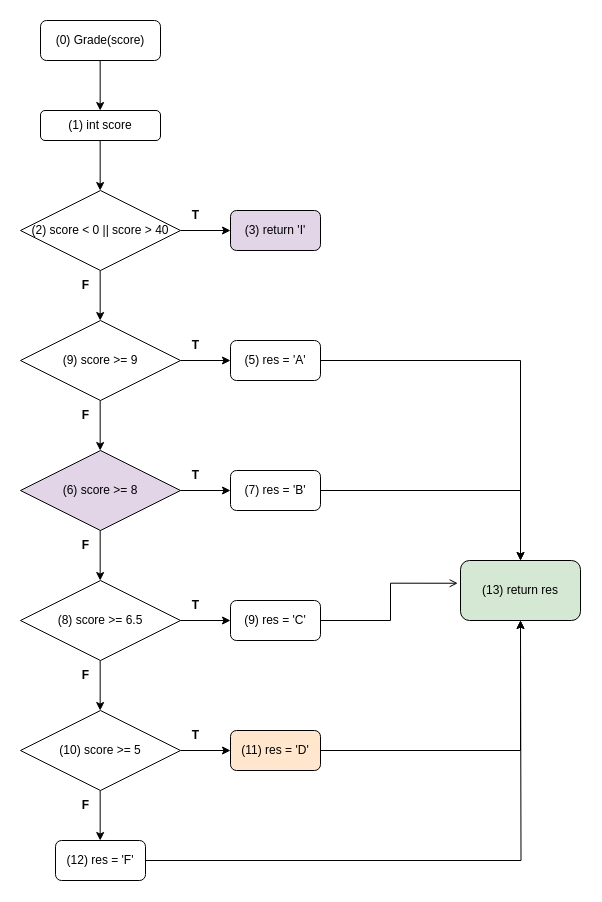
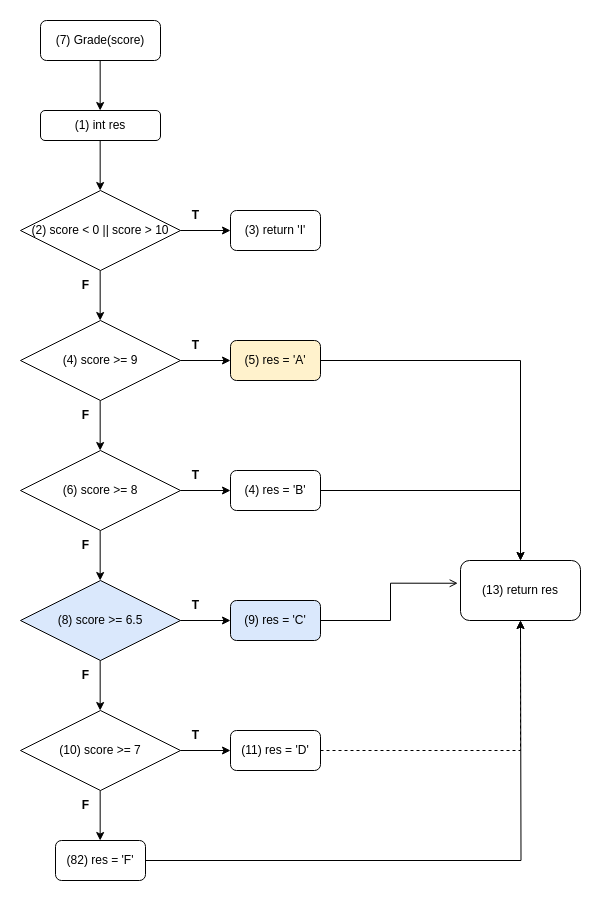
- <mxCell id="2" value="&lt;span id=&quot;selected_text&quot;&gt;&lt;/span&gt;&lt;span id=&quot;selected_text&quot;&gt;&lt;/span&gt;&lt;span id=&quot;selected_text&quot;&gt;&lt;/span&gt;&lt;span id=&quot;selected_text&quot;&gt;&lt;/span&gt;(0) Grade(score)" style="rounded=1;whiteSpace=wrap;html=1;fontSize=12;glass=0;strokeWidth=1;shadow=0;" parent="1" vertex="1"><mxGeometry x="40" y="20" width="120" height="40" as="geometry" /></mxCell>
+ <mxCell id="2" value="&lt;span id=&quot;selected_text&quot;&gt;&lt;/span&gt;&lt;span id=&quot;selected_text&quot;&gt;&lt;/span&gt;&lt;span id=&quot;selected_text&quot;&gt;&lt;/span&gt;&lt;span id=&quot;selected_text&quot;&gt;&lt;/span&gt;(7) Grade(score)" style="rounded=1;whiteSpace=wrap;html=1;fontSize=12;glass=0;strokeWidth=1;shadow=0;" parent="1" vertex="1"><mxGeometry x="40" y="20" width="120" height="40" as="geometry" /></mxCell>
- <mxCell id="4" value="&lt;span id=&quot;selected_text&quot;&gt;&lt;/span&gt;&lt;span id=&quot;selected_text&quot;&gt;&lt;/span&gt;&lt;span id=&quot;selected_text&quot;&gt;&lt;/span&gt;(1) int score" style="rounded=1;whiteSpace=wrap;html=1;" vertex="1" parent="1"><mxGeometry x="40" y="110" width="120" height="30" as="geometry" /></mxCell>
+ <mxCell id="4" value="&lt;span id=&quot;selected_text&quot;&gt;&lt;/span&gt;&lt;span id=&quot;selected_text&quot;&gt;&lt;/span&gt;&lt;span id=&quot;selected_text&quot;&gt;&lt;/span&gt;(1) int res" style="rounded=1;whiteSpace=wrap;html=1;" vertex="1" parent="1"><mxGeometry x="40" y="110" width="120" height="30" as="geometry" /></mxCell>
- <mxCell id="6" value="&lt;span id=&quot;selected_text&quot;&gt;&lt;/span&gt;&lt;span id=&quot;selected_text&quot;&gt;&lt;/span&gt;(2) score &amp;lt; 0 || score &amp;gt; 40" style="rhombus;whiteSpace=wrap;html=1;" vertex="1" parent="1"><mxGeometry x="20" y="190" width="160" height="80" as="geometry" /></mxCell>
+ <mxCell id="6" value="&lt;span id=&quot;selected_text&quot;&gt;&lt;/span&gt;&lt;span id=&quot;selected_text&quot;&gt;&lt;/span&gt;(2) score &amp;lt; 0 || score &amp;gt; 10" style="rhombus;whiteSpace=wrap;html=1;" vertex="1" parent="1"><mxGeometry x="20" y="190" width="160" height="80" as="geometry" /></mxCell>
- <mxCell id="8" value="&lt;span id=&quot;selected_text&quot;&gt;&lt;/span&gt;&lt;span id=&quot;selected_text&quot;&gt;&lt;/span&gt;&lt;span id=&quot;selected_text&quot;&gt;&lt;/span&gt;&lt;span id=&quot;selected_text&quot;&gt;&lt;/span&gt;&lt;span id=&quot;selected_text&quot;&gt;&lt;/span&gt;&lt;span id=&quot;selected_text&quot;&gt;&lt;/span&gt;(3) return 'I'" style="rounded=1;whiteSpace=wrap;html=1;fillColor=#e1d5e7;" vertex="1" parent="1"><mxGeometry x="230" y="210" width="90" height="40" as="geometry" /></mxCell>
+ <mxCell id="8" value="&lt;span id=&quot;selected_text&quot;&gt;&lt;/span&gt;&lt;span id=&quot;selected_text&quot;&gt;&lt;/span&gt;&lt;span id=&quot;selected_text&quot;&gt;&lt;/span&gt;&lt;span id=&quot;selected_text&quot;&gt;&lt;/span&gt;&lt;span id=&quot;selected_text&quot;&gt;&lt;/span&gt;&lt;span id=&quot;selected_text&quot;&gt;&lt;/span&gt;(3) return 'I'" style="rounded=1;whiteSpace=wrap;html=1;" vertex="1" parent="1"><mxGeometry x="230" y="210" width="90" height="40" as="geometry" /></mxCell>
- <mxCell id="12" value="&lt;span id=&quot;selected_text&quot;&gt;&lt;/span&gt;&lt;span id=&quot;selected_text&quot;&gt;&lt;/span&gt;&lt;span id=&quot;selected_text&quot;&gt;&lt;/span&gt;&lt;span id=&quot;selected_text&quot;&gt;&lt;/span&gt;(9) score &amp;gt;= 9" style="rhombus;whiteSpace=wrap;html=1;" vertex="1" parent="1"><mxGeometry x="20" y="320" width="160" height="80" as="geometry" /></mxCell>
+ <mxCell id="12" value="&lt;span id=&quot;selected_text&quot;&gt;&lt;/span&gt;&lt;span id=&quot;selected_text&quot;&gt;&lt;/span&gt;&lt;span id=&quot;selected_text&quot;&gt;&lt;/span&gt;&lt;span id=&quot;selected_text&quot;&gt;&lt;/span&gt;(4) score &amp;gt;= 9" style="rhombus;whiteSpace=wrap;html=1;" vertex="1" parent="1"><mxGeometry x="20" y="320" width="160" height="80" as="geometry" /></mxCell>
- <mxCell id="14" value="&lt;span id=&quot;selected_text&quot;&gt;&lt;/span&gt;&lt;span id=&quot;selected_text&quot;&gt;&lt;/span&gt;&lt;span id=&quot;selected_text&quot;&gt;&lt;/span&gt;&lt;span id=&quot;selected_text&quot;&gt;&lt;/span&gt;&lt;span id=&quot;selected_text&quot;&gt;&lt;/span&gt;&lt;span id=&quot;selected_text&quot;&gt;&lt;/span&gt;&lt;span id=&quot;selected_text&quot;&gt;&lt;/span&gt;&lt;span id=&quot;selected_text&quot;&gt;&lt;/span&gt;&lt;span id=&quot;selected_text&quot;&gt;&lt;/span&gt;&lt;span id=&quot;selected_text&quot;&gt;&lt;/span&gt;(5) res = 'A'" style="rounded=1;whiteSpace=wrap;html=1;" vertex="1" parent="1"><mxGeometry x="230" y="340" width="90" height="40" as="geometry" /></mxCell>
+ <mxCell id="14" value="&lt;span id=&quot;selected_text&quot;&gt;&lt;/span&gt;&lt;span id=&quot;selected_text&quot;&gt;&lt;/span&gt;&lt;span id=&quot;selected_text&quot;&gt;&lt;/span&gt;&lt;span id=&quot;selected_text&quot;&gt;&lt;/span&gt;&lt;span id=&quot;selected_text&quot;&gt;&lt;/span&gt;&lt;span id=&quot;selected_text&quot;&gt;&lt;/span&gt;&lt;span id=&quot;selected_text&quot;&gt;&lt;/span&gt;&lt;span id=&quot;selected_text&quot;&gt;&lt;/span&gt;&lt;span id=&quot;selected_text&quot;&gt;&lt;/span&gt;&lt;span id=&quot;selected_text&quot;&gt;&lt;/span&gt;(5) res = 'A'" style="rounded=1;whiteSpace=wrap;html=1;fillColor=#fff2cc;" vertex="1" parent="1"><mxGeometry x="230" y="340" width="90" height="40" as="geometry" /></mxCell>
- <mxCell id="18" value="&lt;span id=&quot;selected_text&quot;&gt;&lt;/span&gt;&lt;span id=&quot;selected_text&quot;&gt;&lt;/span&gt;&lt;span id=&quot;selected_text&quot;&gt;&lt;/span&gt;&lt;span id=&quot;selected_text&quot;&gt;&lt;/span&gt;(6) score &amp;gt;= 8" style="rhombus;whiteSpace=wrap;html=1;fillColor=#e1d5e7;" vertex="1" parent="1"><mxGeometry x="20" y="450" width="160" height="80" as="geometry" /></mxCell>
+ <mxCell id="18" value="&lt;span id=&quot;selected_text&quot;&gt;&lt;/span&gt;&lt;span id=&quot;selected_text&quot;&gt;&lt;/span&gt;&lt;span id=&quot;selected_text&quot;&gt;&lt;/span&gt;&lt;span id=&quot;selected_text&quot;&gt;&lt;/span&gt;(6) score &amp;gt;= 8" style="rhombus;whiteSpace=wrap;html=1;" vertex="1" parent="1"><mxGeometry x="20" y="450" width="160" height="80" as="geometry" /></mxCell>
- <mxCell id="20" value="&lt;span id=&quot;selected_text&quot;&gt;&lt;/span&gt;&lt;span id=&quot;selected_text&quot;&gt;&lt;/span&gt;&lt;span id=&quot;selected_text&quot;&gt;&lt;/span&gt;&lt;span id=&quot;selected_text&quot;&gt;&lt;/span&gt;&lt;span id=&quot;selected_text&quot;&gt;&lt;/span&gt;&lt;span id=&quot;selected_text&quot;&gt;&lt;/span&gt;&lt;span id=&quot;selected_text&quot;&gt;&lt;/span&gt;&lt;span id=&quot;selected_text&quot;&gt;&lt;/span&gt;&lt;span id=&quot;selected_text&quot;&gt;&lt;/span&gt;&lt;span id=&quot;selected_text&quot;&gt;&lt;/span&gt;&lt;span id=&quot;selected_text&quot;&gt;&lt;/span&gt;(7) res = 'B'" style="rounded=1;whiteSpace=wrap;html=1;" vertex="1" parent="1"><mxGeometry x="230" y="470" width="90" height="40" as="geometry" /></mxCell>
+ <mxCell id="20" value="&lt;span id=&quot;selected_text&quot;&gt;&lt;/span&gt;&lt;span id=&quot;selected_text&quot;&gt;&lt;/span&gt;&lt;span id=&quot;selected_text&quot;&gt;&lt;/span&gt;&lt;span id=&quot;selected_text&quot;&gt;&lt;/span&gt;&lt;span id=&quot;selected_text&quot;&gt;&lt;/span&gt;&lt;span id=&quot;selected_text&quot;&gt;&lt;/span&gt;&lt;span id=&quot;selected_text&quot;&gt;&lt;/span&gt;&lt;span id=&quot;selected_text&quot;&gt;&lt;/span&gt;&lt;span id=&quot;selected_text&quot;&gt;&lt;/span&gt;&lt;span id=&quot;selected_text&quot;&gt;&lt;/span&gt;&lt;span id=&quot;selected_text&quot;&gt;&lt;/span&gt;(4) res = 'B'" style="rounded=1;whiteSpace=wrap;html=1;" vertex="1" parent="1"><mxGeometry x="230" y="470" width="90" height="40" as="geometry" /></mxCell>
- <mxCell id="39" value="&lt;span id=&quot;selected_text&quot;&gt;&lt;/span&gt;&lt;span id=&quot;selected_text&quot;&gt;&lt;/span&gt;(13) return res" style="rounded=1;whiteSpace=wrap;html=1;fillColor=#d5e8d4;" vertex="1" parent="1"><mxGeometry x="460" y="560" width="120" height="60" as="geometry" /></mxCell>
+ <mxCell id="39" value="&lt;span id=&quot;selected_text&quot;&gt;&lt;/span&gt;&lt;span id=&quot;selected_text&quot;&gt;&lt;/span&gt;(13) return res" style="rounded=1;whiteSpace=wrap;html=1;" vertex="1" parent="1"><mxGeometry x="460" y="560" width="120" height="60" as="geometry" /></mxCell>
- <mxCell id="24" value="&lt;span id=&quot;selected_text&quot;&gt;&lt;/span&gt;&lt;span id=&quot;selected_text&quot;&gt;&lt;/span&gt;&lt;span id=&quot;selected_text&quot;&gt;&lt;/span&gt;&lt;span id=&quot;selected_text&quot;&gt;&lt;/span&gt;(8) score &amp;gt;= 6.5" style="rhombus;whiteSpace=wrap;html=1;" vertex="1" parent="1"><mxGeometry x="20" y="580" width="160" height="80" as="geometry" /></mxCell>
+ <mxCell id="24" value="&lt;span id=&quot;selected_text&quot;&gt;&lt;/span&gt;&lt;span id=&quot;selected_text&quot;&gt;&lt;/span&gt;&lt;span id=&quot;selected_text&quot;&gt;&lt;/span&gt;&lt;span id=&quot;selected_text&quot;&gt;&lt;/span&gt;(8) score &amp;gt;= 6.5" style="rhombus;whiteSpace=wrap;html=1;fillColor=#dae8fc;" vertex="1" parent="1"><mxGeometry x="20" y="580" width="160" height="80" as="geometry" /></mxCell>
- <mxCell id="26" value="&lt;span id=&quot;selected_text&quot;&gt;&lt;/span&gt;&lt;span id=&quot;selected_text&quot;&gt;&lt;/span&gt;(9) res = 'C'" style="rounded=1;whiteSpace=wrap;html=1;" vertex="1" parent="1"><mxGeometry x="230" y="600" width="90" height="40" as="geometry" /></mxCell>
+ <mxCell id="26" value="&lt;span id=&quot;selected_text&quot;&gt;&lt;/span&gt;&lt;span id=&quot;selected_text&quot;&gt;&lt;/span&gt;(9) res = 'C'" style="rounded=1;whiteSpace=wrap;html=1;fillColor=#dae8fc;" vertex="1" parent="1"><mxGeometry x="230" y="600" width="90" height="40" as="geometry" /></mxCell>
- <mxCell id="30" value="&lt;span id=&quot;selected_text&quot;&gt;&lt;/span&gt;&lt;span id=&quot;selected_text&quot;&gt;&lt;/span&gt;&lt;span id=&quot;selected_text&quot;&gt;&lt;/span&gt;&lt;span id=&quot;selected_text&quot;&gt;&lt;/span&gt;(10) score &amp;gt;= 5" style="rhombus;whiteSpace=wrap;html=1;" vertex="1" parent="1"><mxGeometry x="20" y="710" width="160" height="80" as="geometry" /></mxCell>
+ <mxCell id="30" value="&lt;span id=&quot;selected_text&quot;&gt;&lt;/span&gt;&lt;span id=&quot;selected_text&quot;&gt;&lt;/span&gt;&lt;span id=&quot;selected_text&quot;&gt;&lt;/span&gt;&lt;span id=&quot;selected_text&quot;&gt;&lt;/span&gt;(10) score &amp;gt;= 7" style="rhombus;whiteSpace=wrap;html=1;" vertex="1" parent="1"><mxGeometry x="20" y="710" width="160" height="80" as="geometry" /></mxCell>
- <mxCell id="33" value="&lt;span id=&quot;selected_text&quot;&gt;&lt;/span&gt;&lt;span id=&quot;selected_text&quot;&gt;&lt;/span&gt;(11) res = 'D'" style="rounded=1;whiteSpace=wrap;html=1;fillColor=#ffe6cc;" vertex="1" parent="1"><mxGeometry x="230" y="730" width="90" height="40" as="geometry" /></mxCell>
+ <mxCell id="33" value="&lt;span id=&quot;selected_text&quot;&gt;&lt;/span&gt;&lt;span id=&quot;selected_text&quot;&gt;&lt;/span&gt;(11) res = 'D'" style="rounded=1;whiteSpace=wrap;html=1;" vertex="1" parent="1"><mxGeometry x="230" y="730" width="90" height="40" as="geometry" /></mxCell>
- <mxCell id="32" style="edgeStyle=orthogonalEdgeStyle;rounded=0;orthogonalLoop=1;jettySize=auto;html=1;exitX=1;exitY=0.5;exitDx=0;exitDy=0;entryX=0.5;entryY=1;entryDx=0;entryDy=0;" edge="1" parent="1" source="33" target="39"><mxGeometry relative="1" as="geometry" /></mxCell>
+ <mxCell id="32" style="edgeStyle=orthogonalEdgeStyle;rounded=0;orthogonalLoop=1;jettySize=auto;html=1;exitX=1;exitY=0.5;exitDx=0;exitDy=0;entryX=0.5;entryY=1;entryDx=0;entryDy=0;dashed=1;" edge="1" parent="1" source="33" target="39"><mxGeometry relative="1" as="geometry" /></mxCell>
- <mxCell id="38" value="&lt;span id=&quot;selected_text&quot;&gt;&lt;/span&gt;&lt;span id=&quot;selected_text&quot;&gt;&lt;/span&gt;&lt;span id=&quot;selected_text&quot;&gt;&lt;/span&gt;&lt;span id=&quot;selected_text&quot;&gt;&lt;/span&gt;&lt;span id=&quot;selected_text&quot;&gt;&lt;/span&gt;&lt;span id=&quot;selected_text&quot;&gt;&lt;/span&gt;&lt;span id=&quot;selected_text&quot;&gt;&lt;/span&gt;&lt;span id=&quot;selected_text&quot;&gt;&lt;/span&gt;(12) res = 'F'" style="rounded=1;whiteSpace=wrap;html=1;" vertex="1" parent="1"><mxGeometry x="55" y="840" width="90" height="40" as="geometry" /></mxCell>
+ <mxCell id="38" value="&lt;span id=&quot;selected_text&quot;&gt;&lt;/span&gt;&lt;span id=&quot;selected_text&quot;&gt;&lt;/span&gt;&lt;span id=&quot;selected_text&quot;&gt;&lt;/span&gt;&lt;span id=&quot;selected_text&quot;&gt;&lt;/span&gt;&lt;span id=&quot;selected_text&quot;&gt;&lt;/span&gt;&lt;span id=&quot;selected_text&quot;&gt;&lt;/span&gt;&lt;span id=&quot;selected_text&quot;&gt;&lt;/span&gt;&lt;span id=&quot;selected_text&quot;&gt;&lt;/span&gt;(82) res = 'F'" style="rounded=1;whiteSpace=wrap;html=1;" vertex="1" parent="1"><mxGeometry x="55" y="840" width="90" height="40" as="geometry" /></mxCell>
